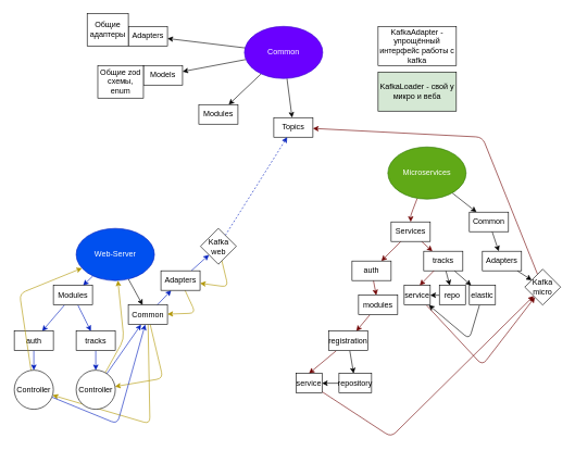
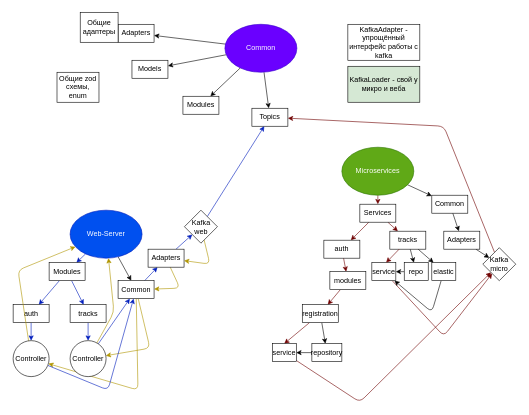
- <mxCell id="71" value="Общие zod схемы, enum" style="rounded=0;whiteSpace=wrap;html=1;" parent="1" vertex="1"><mxGeometry x="149" y="100" width="70" height="50" as="geometry" /></mxCell>
+ <mxCell id="71" value="Общие zod схемы, enum" style="rounded=0;whiteSpace=wrap;html=1;" parent="1" vertex="1"><mxGeometry x="94" y="120" width="70" height="50" as="geometry" /></mxCell>
- <mxCell id="12" value="Microservices" style="ellipse;whiteSpace=wrap;html=1;fillColor=#60a917;fontColor=#ffffff;strokeColor=#2D7600;" parent="1" vertex="1"><mxGeometry x="594" y="225" width="120" height="80" as="geometry" /></mxCell>
+ <mxCell id="12" value="Microservices" style="ellipse;whiteSpace=wrap;html=1;fillColor=#60a917;fontColor=#ffffff;strokeColor=#2D7600;" parent="1" vertex="1"><mxGeometry x="569" y="245" width="120" height="80" as="geometry" /></mxCell>
- <mxCell id="44" style="edgeStyle=none;html=1;fillColor=#0050ef;strokeColor=#001DBC;dashed=1;" parent="1" source="46" target="16" edge="1"><mxGeometry relative="1" as="geometry" /></mxCell>
+ <mxCell id="44" style="edgeStyle=none;html=1;fillColor=#0050ef;strokeColor=#001DBC;" parent="1" source="46" target="16" edge="1"><mxGeometry relative="1" as="geometry" /></mxCell>
